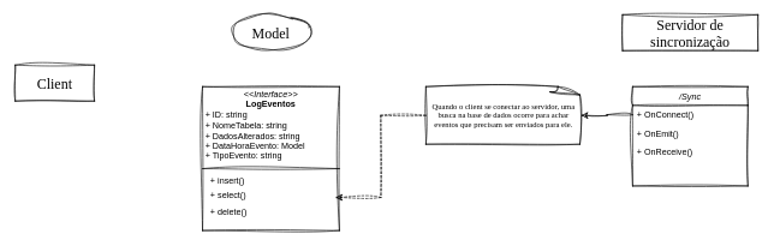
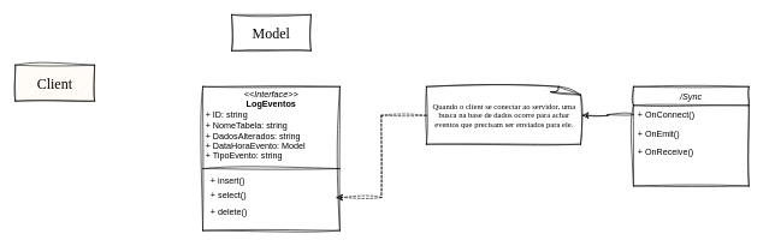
- <mxCell id="3" value="Model" style="ellipse;html=1;whiteSpace=wrap;sketch=1;hachureGap=4;jiggle=2;curveFitting=1;fontFamily=Architects Daughter;fontSource=https%3A%2F%2Ffonts.googleapis.com%2Fcss%3Ffamily%3DArchitects%2BDaughter;fontSize=20;" parent="1" vertex="1"><mxGeometry x="320" y="20" width="110" height="50" as="geometry" /></mxCell>
+ <mxCell id="3" value="Model" style="html=1;whiteSpace=wrap;sketch=1;hachureGap=4;jiggle=2;curveFitting=1;fontFamily=Architects Daughter;fontSource=https%3A%2F%2Ffonts.googleapis.com%2Fcss%3Ffamily%3DArchitects%2BDaughter;fontSize=20;" parent="1" vertex="1"><mxGeometry x="320" y="20" width="110" height="50" as="geometry" /></mxCell>
- <mxCell id="4" value="Servidor de sincronização" style="html=1;whiteSpace=wrap;sketch=1;hachureGap=4;jiggle=2;curveFitting=1;fontFamily=Architects Daughter;fontSource=https%3A%2F%2Ffonts.googleapis.com%2Fcss%3Ffamily%3DArchitects%2BDaughter;fontSize=20;" parent="1" vertex="1"><mxGeometry x="863" y="20" width="188" height="50" as="geometry" /></mxCell>
- <mxCell id="2" value="Client" style="html=1;whiteSpace=wrap;sketch=1;hachureGap=4;jiggle=2;curveFitting=1;fontFamily=Architects Daughter;fontSource=https%3A%2F%2Ffonts.googleapis.com%2Fcss%3Ffamily%3DArchitects%2BDaughter;fontSize=20;" parent="1" vertex="1"><mxGeometry x="20" y="90" width="110" height="50" as="geometry" /></mxCell>
+ <mxCell id="2" value="Client" style="html=1;whiteSpace=wrap;sketch=1;hachureGap=4;jiggle=2;curveFitting=1;fontFamily=Architects Daughter;fontSource=https%3A%2F%2Ffonts.googleapis.com%2Fcss%3Ffamily%3DArchitects%2BDaughter;fontSize=20;fillColor=#ffe6cc;" parent="1" vertex="1"><mxGeometry x="20" y="90" width="110" height="50" as="geometry" /></mxCell>
